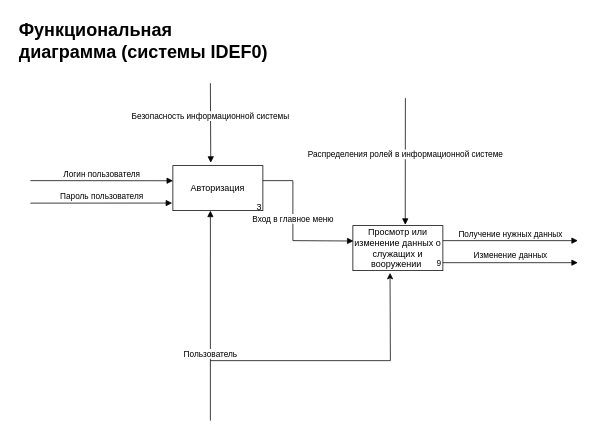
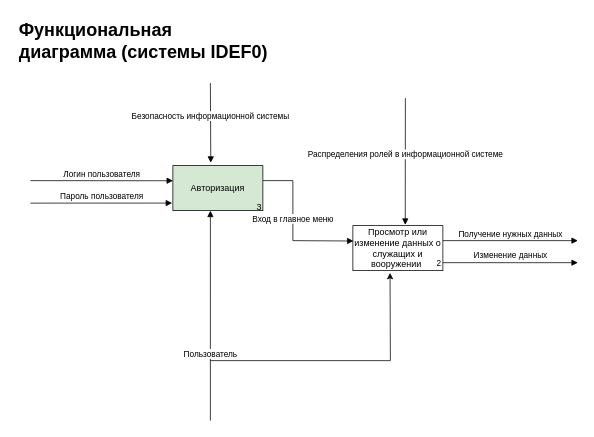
- <mxCell id="2" value="Авторизация" style="rounded=0;whiteSpace=wrap;html=1;" parent="1" vertex="1"><mxGeometry x="230" y="220" width="120" height="60" as="geometry" /></mxCell>
+ <mxCell id="2" value="Авторизация" style="rounded=0;whiteSpace=wrap;html=1;fillColor=#d5e8d4;" parent="1" vertex="1"><mxGeometry x="230" y="220" width="120" height="60" as="geometry" /></mxCell>
- <mxCell id="12" value="&lt;div style=&quot;&quot;&gt;&lt;span style=&quot;font-size: 11px; background-color: initial;&quot;&gt;9&lt;/span&gt;&lt;/div&gt;" style="text;html=1;strokeColor=none;fillColor=none;align=left;verticalAlign=middle;whiteSpace=wrap;rounded=0;" parent="1" vertex="1"><mxGeometry x="580" y="340" width="60" height="20" as="geometry" /></mxCell>
+ <mxCell id="12" value="&lt;div style=&quot;&quot;&gt;&lt;span style=&quot;font-size: 11px; background-color: initial;&quot;&gt;2&lt;/span&gt;&lt;/div&gt;" style="text;html=1;strokeColor=none;fillColor=none;align=left;verticalAlign=middle;whiteSpace=wrap;rounded=0;" parent="1" vertex="1"><mxGeometry x="580" y="340" width="60" height="20" as="geometry" /></mxCell>
